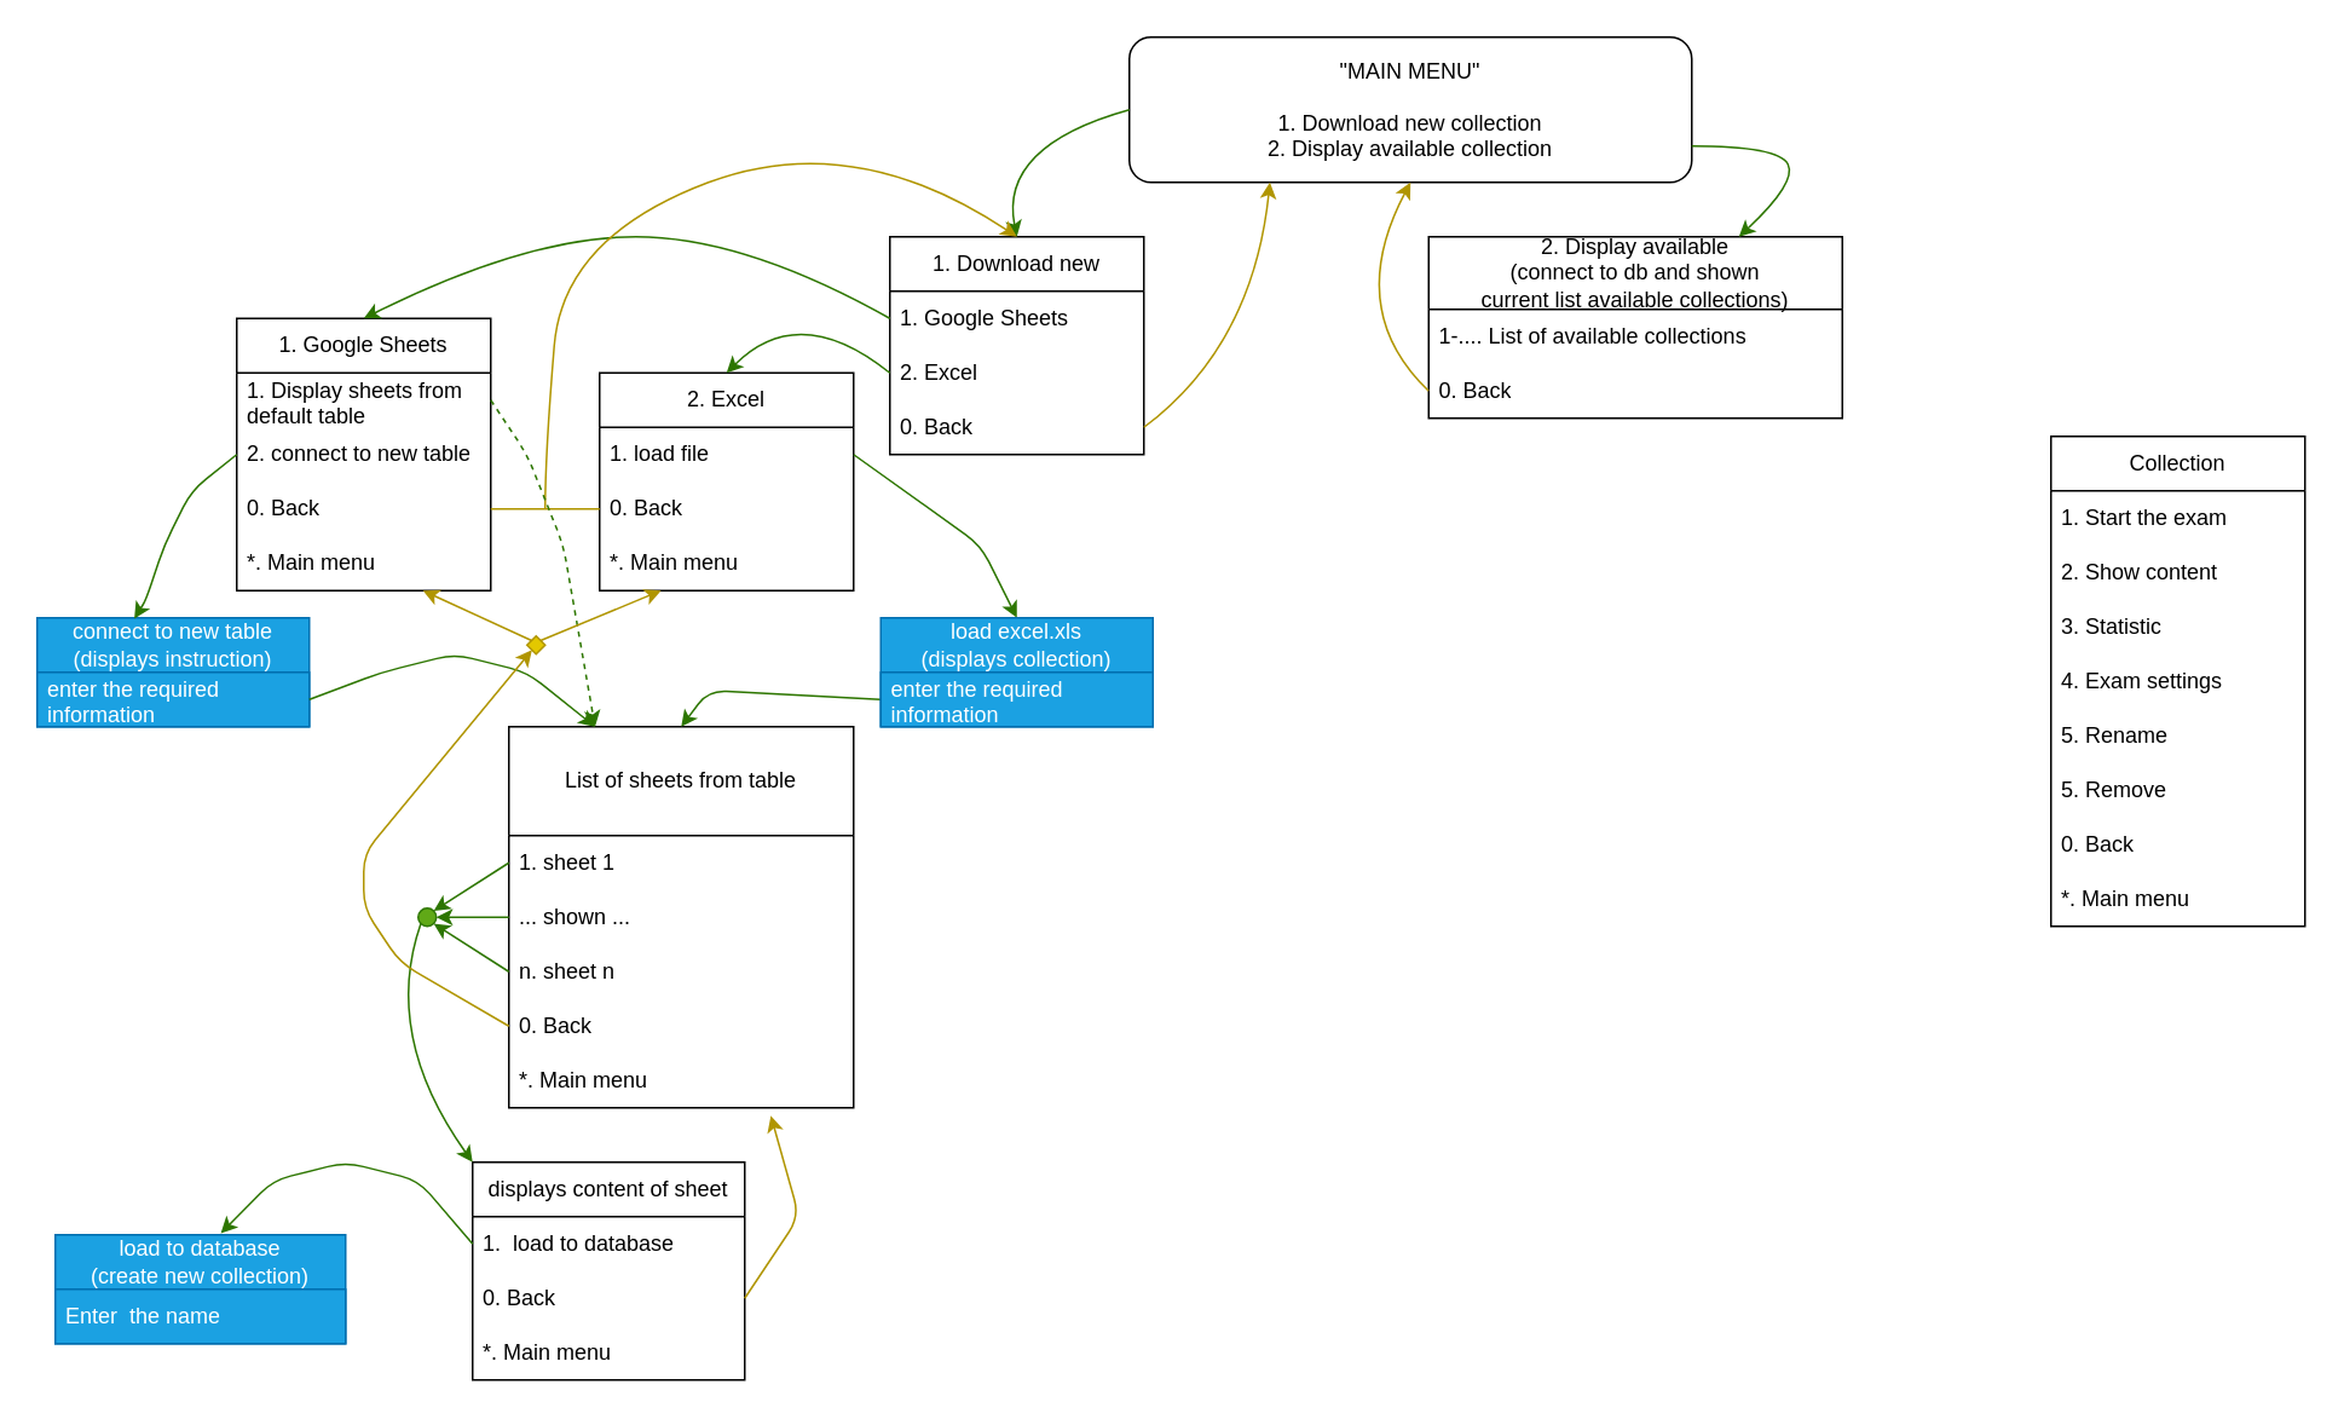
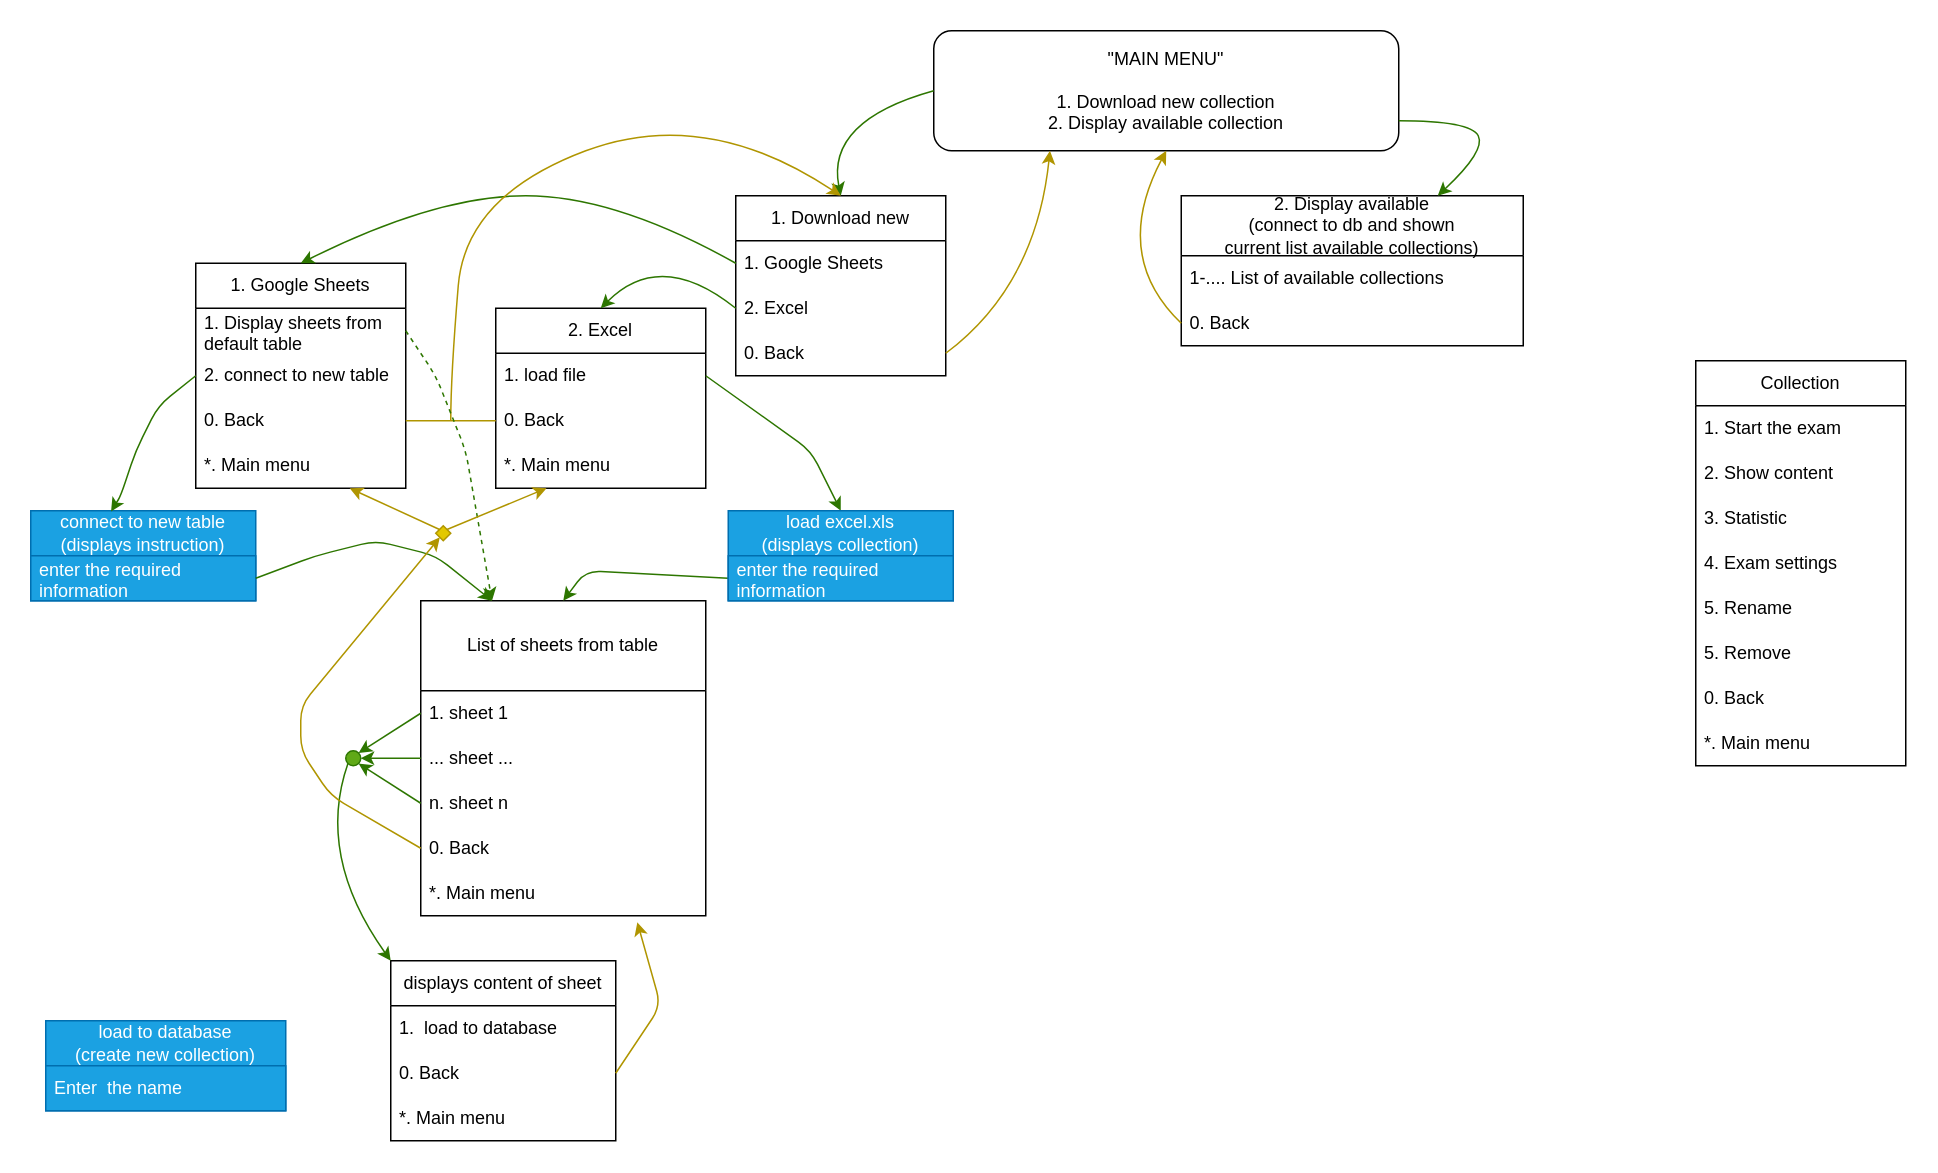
- <mxCell id="30" value="&lt;div&gt;... shown ...&lt;/div&gt;" style="text;strokeColor=none;fillColor=none;align=left;verticalAlign=middle;spacingLeft=4;spacingRight=4;overflow=hidden;points=[[0,0.5],[1,0.5]];portConstraint=eastwest;rotatable=0;whiteSpace=wrap;html=1;" parent="28" vertex="1"><mxGeometry y="90" width="190" height="30" as="geometry" /></mxCell>
+ <mxCell id="30" value="&lt;div&gt;... sheet ...&lt;/div&gt;" style="text;strokeColor=none;fillColor=none;align=left;verticalAlign=middle;spacingLeft=4;spacingRight=4;overflow=hidden;points=[[0,0.5],[1,0.5]];portConstraint=eastwest;rotatable=0;whiteSpace=wrap;html=1;" parent="28" vertex="1"><mxGeometry y="90" width="190" height="30" as="geometry" /></mxCell>
- <mxCell id="62" style="edgeStyle=none;html=1;exitX=0;exitY=0.5;exitDx=0;exitDy=0;entryX=0.57;entryY=-0.013;entryDx=0;entryDy=0;entryPerimeter=0;fillColor=#60a917;strokeColor=#2D7600;" edge="1" parent="1" source="35" target="38"><mxGeometry relative="1" as="geometry"><Array as="points"><mxPoint x="230" y="650" /><mxPoint x="190" y="640" /><mxPoint x="150" y="650" /></Array></mxGeometry></mxCell>
